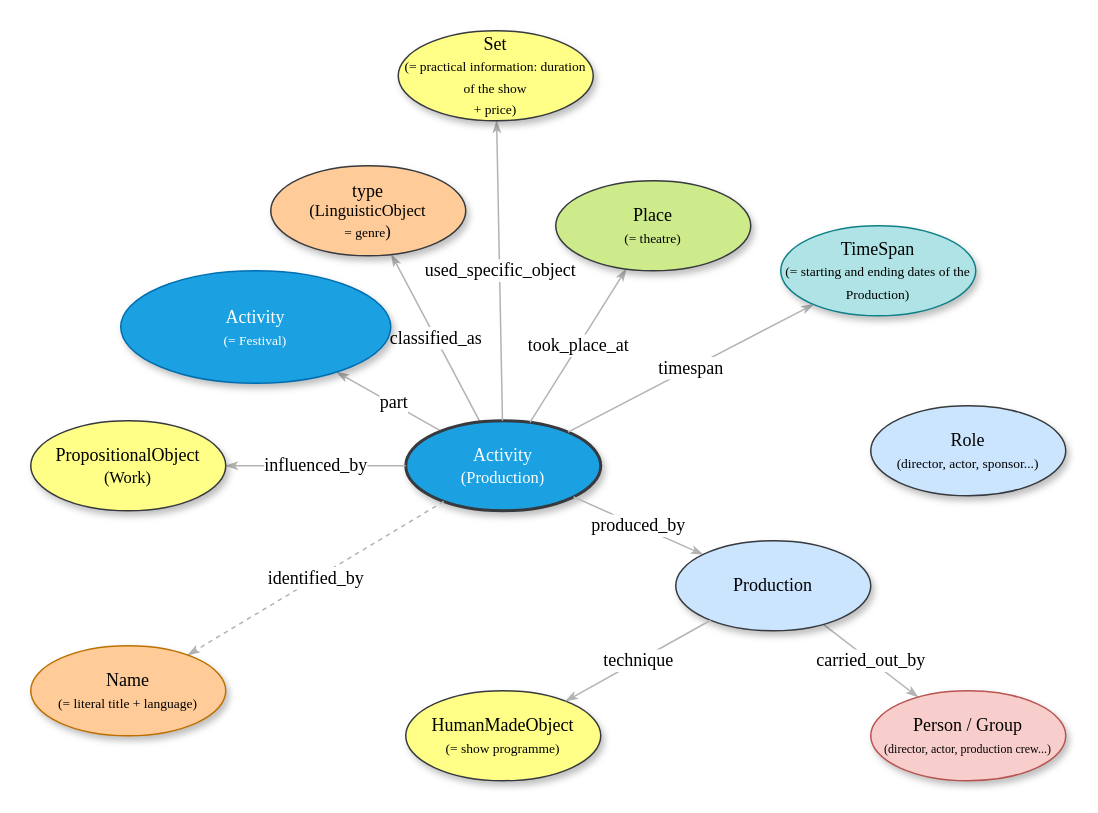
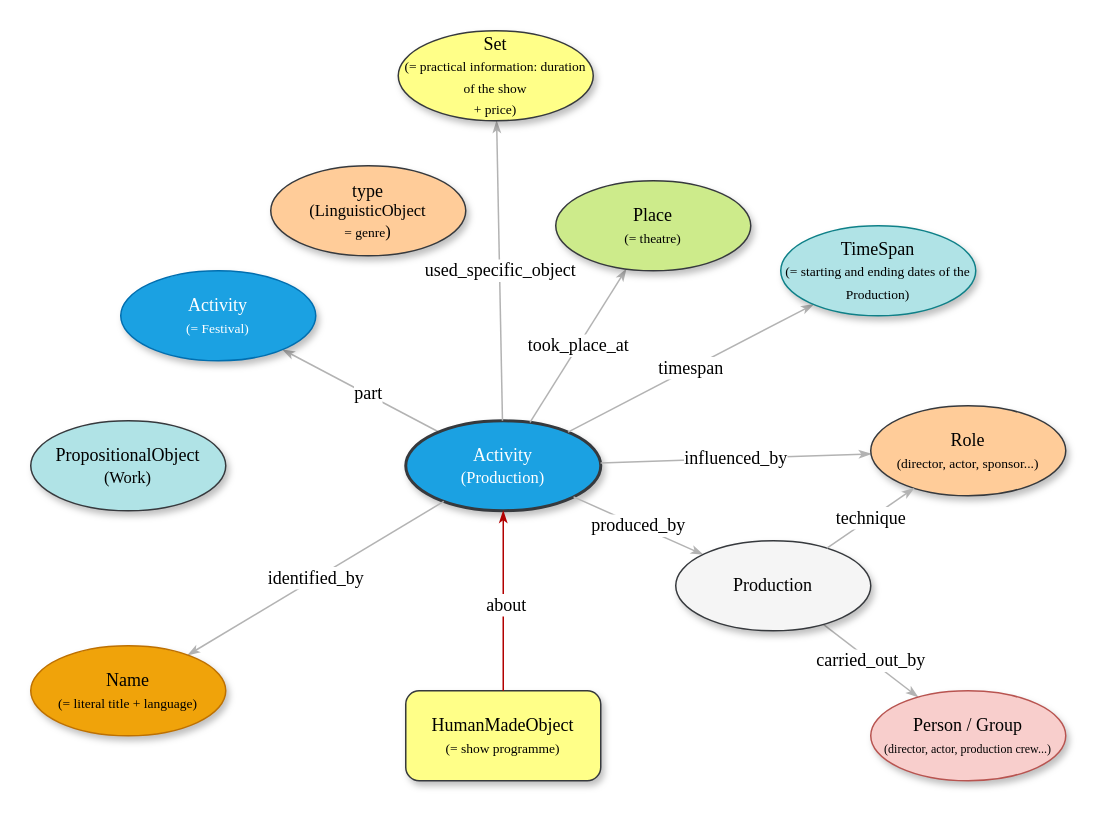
- <mxCell id="8" value="&lt;span&gt;Activity&lt;/span&gt;&lt;div&gt;&lt;span&gt;&lt;font style=&quot;font-size: 9px;&quot;&gt;(= Festival)&lt;/font&gt;&lt;/span&gt;&lt;/div&gt;" style="ellipse;whiteSpace=wrap;html=1;rounded=0;shadow=1;comic=0;labelBackgroundColor=none;strokeWidth=1;fontFamily=Verdana;fontSize=12;align=center;fillColor=#1ba1e2;strokeColor=#006EAF;fontColor=#ffffff;" parent="1" vertex="1"><mxGeometry x="80" y="180" width="180" height="75" as="geometry" /></mxCell>
+ <mxCell id="8" value="&lt;span&gt;Activity&lt;/span&gt;&lt;div&gt;&lt;span&gt;&lt;font style=&quot;font-size: 9px;&quot;&gt;(= Festival)&lt;/font&gt;&lt;/span&gt;&lt;/div&gt;" style="ellipse;whiteSpace=wrap;html=1;rounded=0;shadow=1;comic=0;labelBackgroundColor=none;strokeWidth=1;fontFamily=Verdana;fontSize=12;align=center;fillColor=#1ba1e2;strokeColor=#006EAF;fontColor=#ffffff;" parent="1" vertex="1"><mxGeometry x="80" y="180" width="130" height="60" as="geometry" /></mxCell>
- <mxCell id="4" value="&lt;span style=&quot;background-color: rgb(255, 255, 255);&quot;&gt;classified_as&lt;/span&gt;" style="edgeStyle=none;rounded=1;html=1;labelBackgroundColor=#FFFFFF;startArrow=none;startFill=0;startSize=5;endArrow=classicThin;endFill=1;endSize=5;jettySize=auto;orthogonalLoop=1;strokeColor=#B3B3B3;strokeWidth=1;fontFamily=Verdana;fontSize=12" parent="1" source="5" target="17" edge="1"><mxGeometry relative="1" as="geometry" /></mxCell>
- <mxCell id="23" value="&lt;span&gt;Role&lt;/span&gt;&lt;div&gt;&lt;span&gt;&lt;font style=&quot;font-size: 9px;&quot;&gt;(director, actor, sponsor...)&lt;/font&gt;&lt;/span&gt;&lt;/div&gt;" style="ellipse;whiteSpace=wrap;html=1;rounded=0;shadow=1;comic=0;labelBackgroundColor=none;strokeWidth=1;fontFamily=Verdana;fontSize=12;align=center;fillColor=#cce5ff;strokeColor=#36393d;" parent="1" vertex="1"><mxGeometry x="580" y="270" width="130" height="60" as="geometry" /></mxCell>
+ <mxCell id="23" value="&lt;span&gt;Role&lt;/span&gt;&lt;div&gt;&lt;span&gt;&lt;font style=&quot;font-size: 9px;&quot;&gt;(director, actor, sponsor...)&lt;/font&gt;&lt;/span&gt;&lt;/div&gt;" style="ellipse;whiteSpace=wrap;html=1;rounded=0;shadow=1;comic=0;labelBackgroundColor=none;strokeWidth=1;fontFamily=Verdana;fontSize=12;align=center;fillColor=#ffcc99;strokeColor=#36393d;" parent="1" vertex="1"><mxGeometry x="580" y="270" width="130" height="60" as="geometry" /></mxCell>
- <mxCell id="19" value="&lt;span&gt;PropositionalObject&lt;/span&gt;&lt;div&gt;&lt;span&gt;&lt;font style=&quot;font-size: 11px;&quot;&gt;(Work)&lt;/font&gt;&lt;/span&gt;&lt;/div&gt;" style="ellipse;whiteSpace=wrap;html=1;rounded=0;shadow=1;comic=0;labelBackgroundColor=none;strokeWidth=1;fontFamily=Verdana;fontSize=12;align=center;rotation=0;fillColor=#ffff88;strokeColor=#36393d;" parent="1" vertex="1"><mxGeometry x="20" y="280" width="130" height="60" as="geometry" /></mxCell>
+ <mxCell id="19" value="&lt;span&gt;PropositionalObject&lt;/span&gt;&lt;div&gt;&lt;span&gt;&lt;font style=&quot;font-size: 11px;&quot;&gt;(Work)&lt;/font&gt;&lt;/span&gt;&lt;/div&gt;" style="ellipse;whiteSpace=wrap;html=1;rounded=0;shadow=1;comic=0;labelBackgroundColor=none;strokeWidth=1;fontFamily=Verdana;fontSize=12;align=center;rotation=0;fillColor=#b0e3e6;strokeColor=#36393d;" parent="1" vertex="1"><mxGeometry x="20" y="280" width="130" height="60" as="geometry" /></mxCell>
- <mxCell id="16" value="influenced_by" style="edgeStyle=none;rounded=1;html=1;labelBackgroundColor=#FFFFFF;startArrow=none;startFill=0;startSize=5;endArrow=classicThin;endFill=1;endSize=5;jettySize=auto;orthogonalLoop=1;strokeColor=#B3B3B3;strokeWidth=1;fontFamily=Verdana;fontSize=12" parent="1" source="5" target="19" edge="1"><mxGeometry relative="1" as="geometry" /></mxCell>
+ <mxCell id="16" value="influenced_by" style="edgeStyle=none;rounded=1;html=1;labelBackgroundColor=#FFFFFF;startArrow=none;startFill=0;startSize=5;endArrow=classicThin;endFill=1;endSize=5;jettySize=auto;orthogonalLoop=1;strokeColor=#B3B3B3;strokeWidth=1;fontFamily=Verdana;fontSize=12;" parent="1" source="5" target="23" edge="1"><mxGeometry relative="1" as="geometry" /></mxCell>
- <mxCell id="18" value="identified_by" style="edgeStyle=none;rounded=1;html=1;labelBackgroundColor=#FFFFFF;startArrow=none;startFill=0;startSize=5;endArrow=classicThin;endFill=1;endSize=5;jettySize=auto;orthogonalLoop=1;strokeColor=#B3B3B3;strokeWidth=1;fontFamily=Verdana;fontSize=12;dashed=1;" parent="1" source="5" target="20" edge="1"><mxGeometry relative="1" as="geometry" /></mxCell>
+ <mxCell id="18" value="identified_by" style="edgeStyle=none;rounded=1;html=1;labelBackgroundColor=#FFFFFF;startArrow=none;startFill=0;startSize=5;endArrow=classicThin;endFill=1;endSize=5;jettySize=auto;orthogonalLoop=1;strokeColor=#B3B3B3;strokeWidth=1;fontFamily=Verdana;fontSize=12" parent="1" source="5" target="20" edge="1"><mxGeometry relative="1" as="geometry" /></mxCell>
- <mxCell id="22" value="&lt;span&gt;Production&lt;/span&gt;" style="ellipse;whiteSpace=wrap;html=1;rounded=0;shadow=1;comic=0;labelBackgroundColor=none;strokeWidth=1;fontFamily=Verdana;fontSize=12;align=center;fillColor=#cce5ff;strokeColor=#36393d;" parent="1" vertex="1"><mxGeometry x="450" y="360" width="130" height="60" as="geometry" /></mxCell>
+ <mxCell id="22" value="&lt;span&gt;Production&lt;/span&gt;" style="ellipse;whiteSpace=wrap;html=1;rounded=0;shadow=1;comic=0;labelBackgroundColor=none;strokeWidth=1;fontFamily=Verdana;fontSize=12;align=center;fillColor=#f5f5f5;strokeColor=#36393d;" parent="1" vertex="1"><mxGeometry x="450" y="360" width="130" height="60" as="geometry" /></mxCell>
+ <mxCell id="25" value="" style="edgeStyle=none;rounded=1;html=1;labelBackgroundColor=#FFFFFF;startArrow=none;startFill=0;startSize=5;endArrow=classicThin;endFill=1;endSize=5;jettySize=auto;orthogonalLoop=1;strokeColor=#B20000;strokeWidth=1;fontFamily=Verdana;fontSize=12;fillColor=#e51400;" parent="1" source="10" target="5" edge="1"><mxGeometry relative="1" as="geometry"><mxPoint x="330" as="sourcePoint" y="360" /><mxPoint x="335" y="440" as="targetPoint" /></mxGeometry></mxCell>
+ <mxCell id="26" value="&lt;font face=&quot;Verdana&quot; style=&quot;font-size: 12px;&quot;&gt;about&lt;/font&gt;" style="edgeLabel;html=1;align=center;verticalAlign=middle;resizable=0;points=[];" parent="25" vertex="1" connectable="0"><mxGeometry x="-0.041" y="-1" relative="1" as="geometry"><mxPoint as="offset" /></mxGeometry></mxCell>
- <mxCell id="24" value="technique" style="edgeStyle=none;rounded=1;html=1;labelBackgroundColor=#FFFFFF;startArrow=none;startFill=0;startSize=5;endArrow=classicThin;endFill=1;endSize=5;jettySize=auto;orthogonalLoop=1;strokeColor=#B3B3B3;strokeWidth=1;fontFamily=Verdana;fontSize=12;" parent="1" source="22" target="10" edge="1"><mxGeometry relative="1" as="geometry"><mxPoint x="559" y="426" as="sourcePoint" /><mxPoint x="651" y="494" as="targetPoint" /></mxGeometry></mxCell>
+ <mxCell id="24" value="technique" style="edgeStyle=none;rounded=1;html=1;labelBackgroundColor=#FFFFFF;startArrow=none;startFill=0;startSize=5;endArrow=classicThin;endFill=1;endSize=5;jettySize=auto;orthogonalLoop=1;strokeColor=#B3B3B3;strokeWidth=1;fontFamily=Verdana;fontSize=12" parent="1" source="22" target="23" edge="1"><mxGeometry relative="1" as="geometry"><mxPoint x="559" y="426" as="sourcePoint" /><mxPoint x="651" y="494" as="targetPoint" /></mxGeometry></mxCell>
- <mxCell id="20" value="&lt;span&gt;Name&lt;/span&gt;&lt;div&gt;&lt;span&gt;&lt;font style=&quot;font-size: 9px;&quot;&gt;(= literal title + language)&lt;/font&gt;&lt;/span&gt;&lt;/div&gt;" style="ellipse;whiteSpace=wrap;html=1;rounded=0;shadow=1;comic=0;labelBackgroundColor=none;strokeWidth=1;fontFamily=Verdana;fontSize=12;align=center;rotation=0;fillColor=#ffcc99;strokeColor=#BD7000;fontColor=#000000;" parent="1" vertex="1"><mxGeometry x="20" y="430" width="130" height="60" as="geometry" /></mxCell>
+ <mxCell id="20" value="&lt;span&gt;Name&lt;/span&gt;&lt;div&gt;&lt;span&gt;&lt;font style=&quot;font-size: 9px;&quot;&gt;(= literal title + language)&lt;/font&gt;&lt;/span&gt;&lt;/div&gt;" style="ellipse;whiteSpace=wrap;html=1;rounded=0;shadow=1;comic=0;labelBackgroundColor=none;strokeWidth=1;fontFamily=Verdana;fontSize=12;align=center;rotation=0;fillColor=#f0a30a;strokeColor=#BD7000;fontColor=#000000;" parent="1" vertex="1"><mxGeometry x="20" y="430" width="130" height="60" as="geometry" /></mxCell>
- <mxCell id="10" value="&lt;span&gt;HumanMadeObject&lt;/span&gt;&lt;div&gt;&lt;span&gt;&lt;font style=&quot;font-size: 9px;&quot;&gt;(= show programme)&lt;/font&gt;&lt;/span&gt;&lt;/div&gt;" style="ellipse;whiteSpace=wrap;html=1;rounded=0;shadow=1;comic=0;labelBackgroundColor=none;strokeWidth=1;fontFamily=Verdana;fontSize=12;align=center;fillColor=#ffff88;strokeColor=#36393d;" parent="1" vertex="1"><mxGeometry x="270" y="460" width="130" height="60" as="geometry" /></mxCell>
+ <mxCell id="10" value="&lt;span&gt;HumanMadeObject&lt;/span&gt;&lt;div&gt;&lt;span&gt;&lt;font style=&quot;font-size: 9px;&quot;&gt;(= show programme)&lt;/font&gt;&lt;/span&gt;&lt;/div&gt;" style="whiteSpace=wrap;html=1;shadow=1;comic=0;labelBackgroundColor=none;strokeWidth=1;fontFamily=Verdana;fontSize=12;align=center;fillColor=#ffff88;strokeColor=#36393d;rounded=1;" parent="1" vertex="1"><mxGeometry x="270" y="460" width="130" height="60" as="geometry" /></mxCell>
